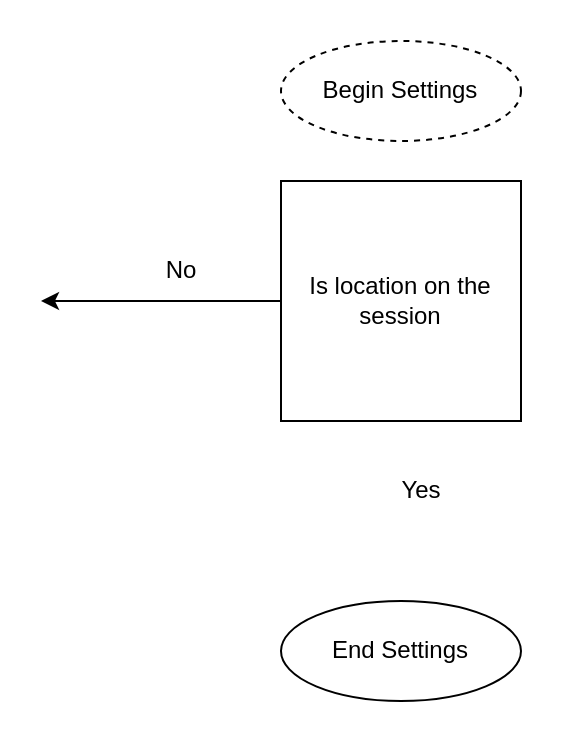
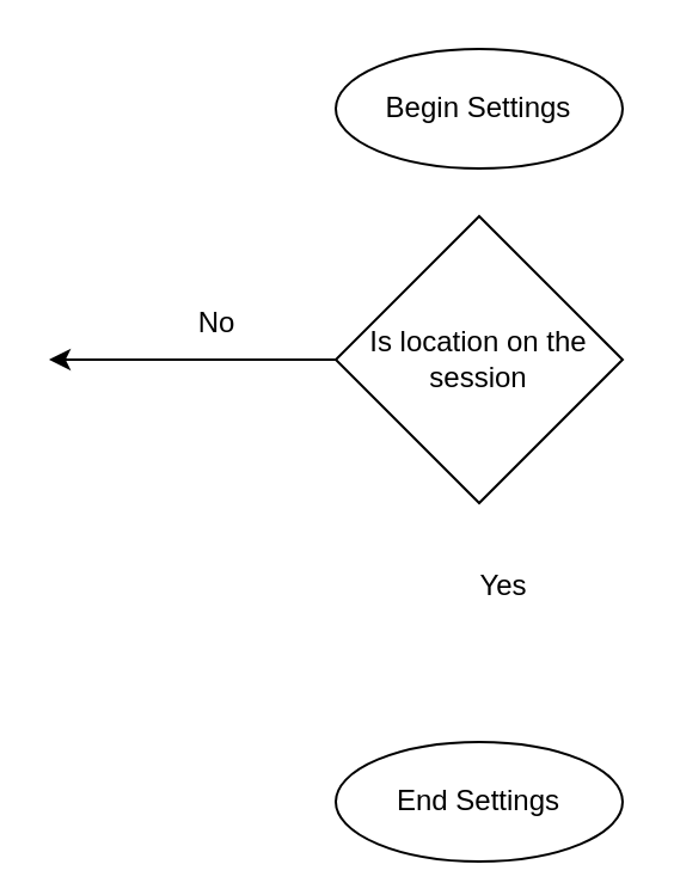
- <mxCell id="2" value="Begin Settings" style="ellipse;whiteSpace=wrap;html=1;dashed=1;" vertex="1" parent="1"><mxGeometry x="140" y="20" width="120" height="50" as="geometry" /></mxCell>
+ <mxCell id="2" value="Begin Settings" style="ellipse;whiteSpace=wrap;html=1;" vertex="1" parent="1"><mxGeometry x="140" y="20" width="120" height="50" as="geometry" /></mxCell>
- <mxCell id="5" value="Is location on the session" style="whiteSpace=wrap;html=1;rounded=0;" vertex="1" parent="1"><mxGeometry x="140" y="90" width="120" height="120" as="geometry" /></mxCell>
+ <mxCell id="5" value="Is location on the session" style="rhombus;whiteSpace=wrap;html=1;" vertex="1" parent="1"><mxGeometry x="140" y="90" width="120" height="120" as="geometry" /></mxCell>
- <mxCell id="3" value="End Settings" style="ellipse;whiteSpace=wrap;html=1;" vertex="1" parent="1"><mxGeometry x="140" y="300" width="120" height="50" as="geometry" /></mxCell>
+ <mxCell id="3" value="End Settings" style="ellipse;whiteSpace=wrap;html=1;" vertex="1" parent="1"><mxGeometry x="140" y="310" width="120" height="50" as="geometry" /></mxCell>
